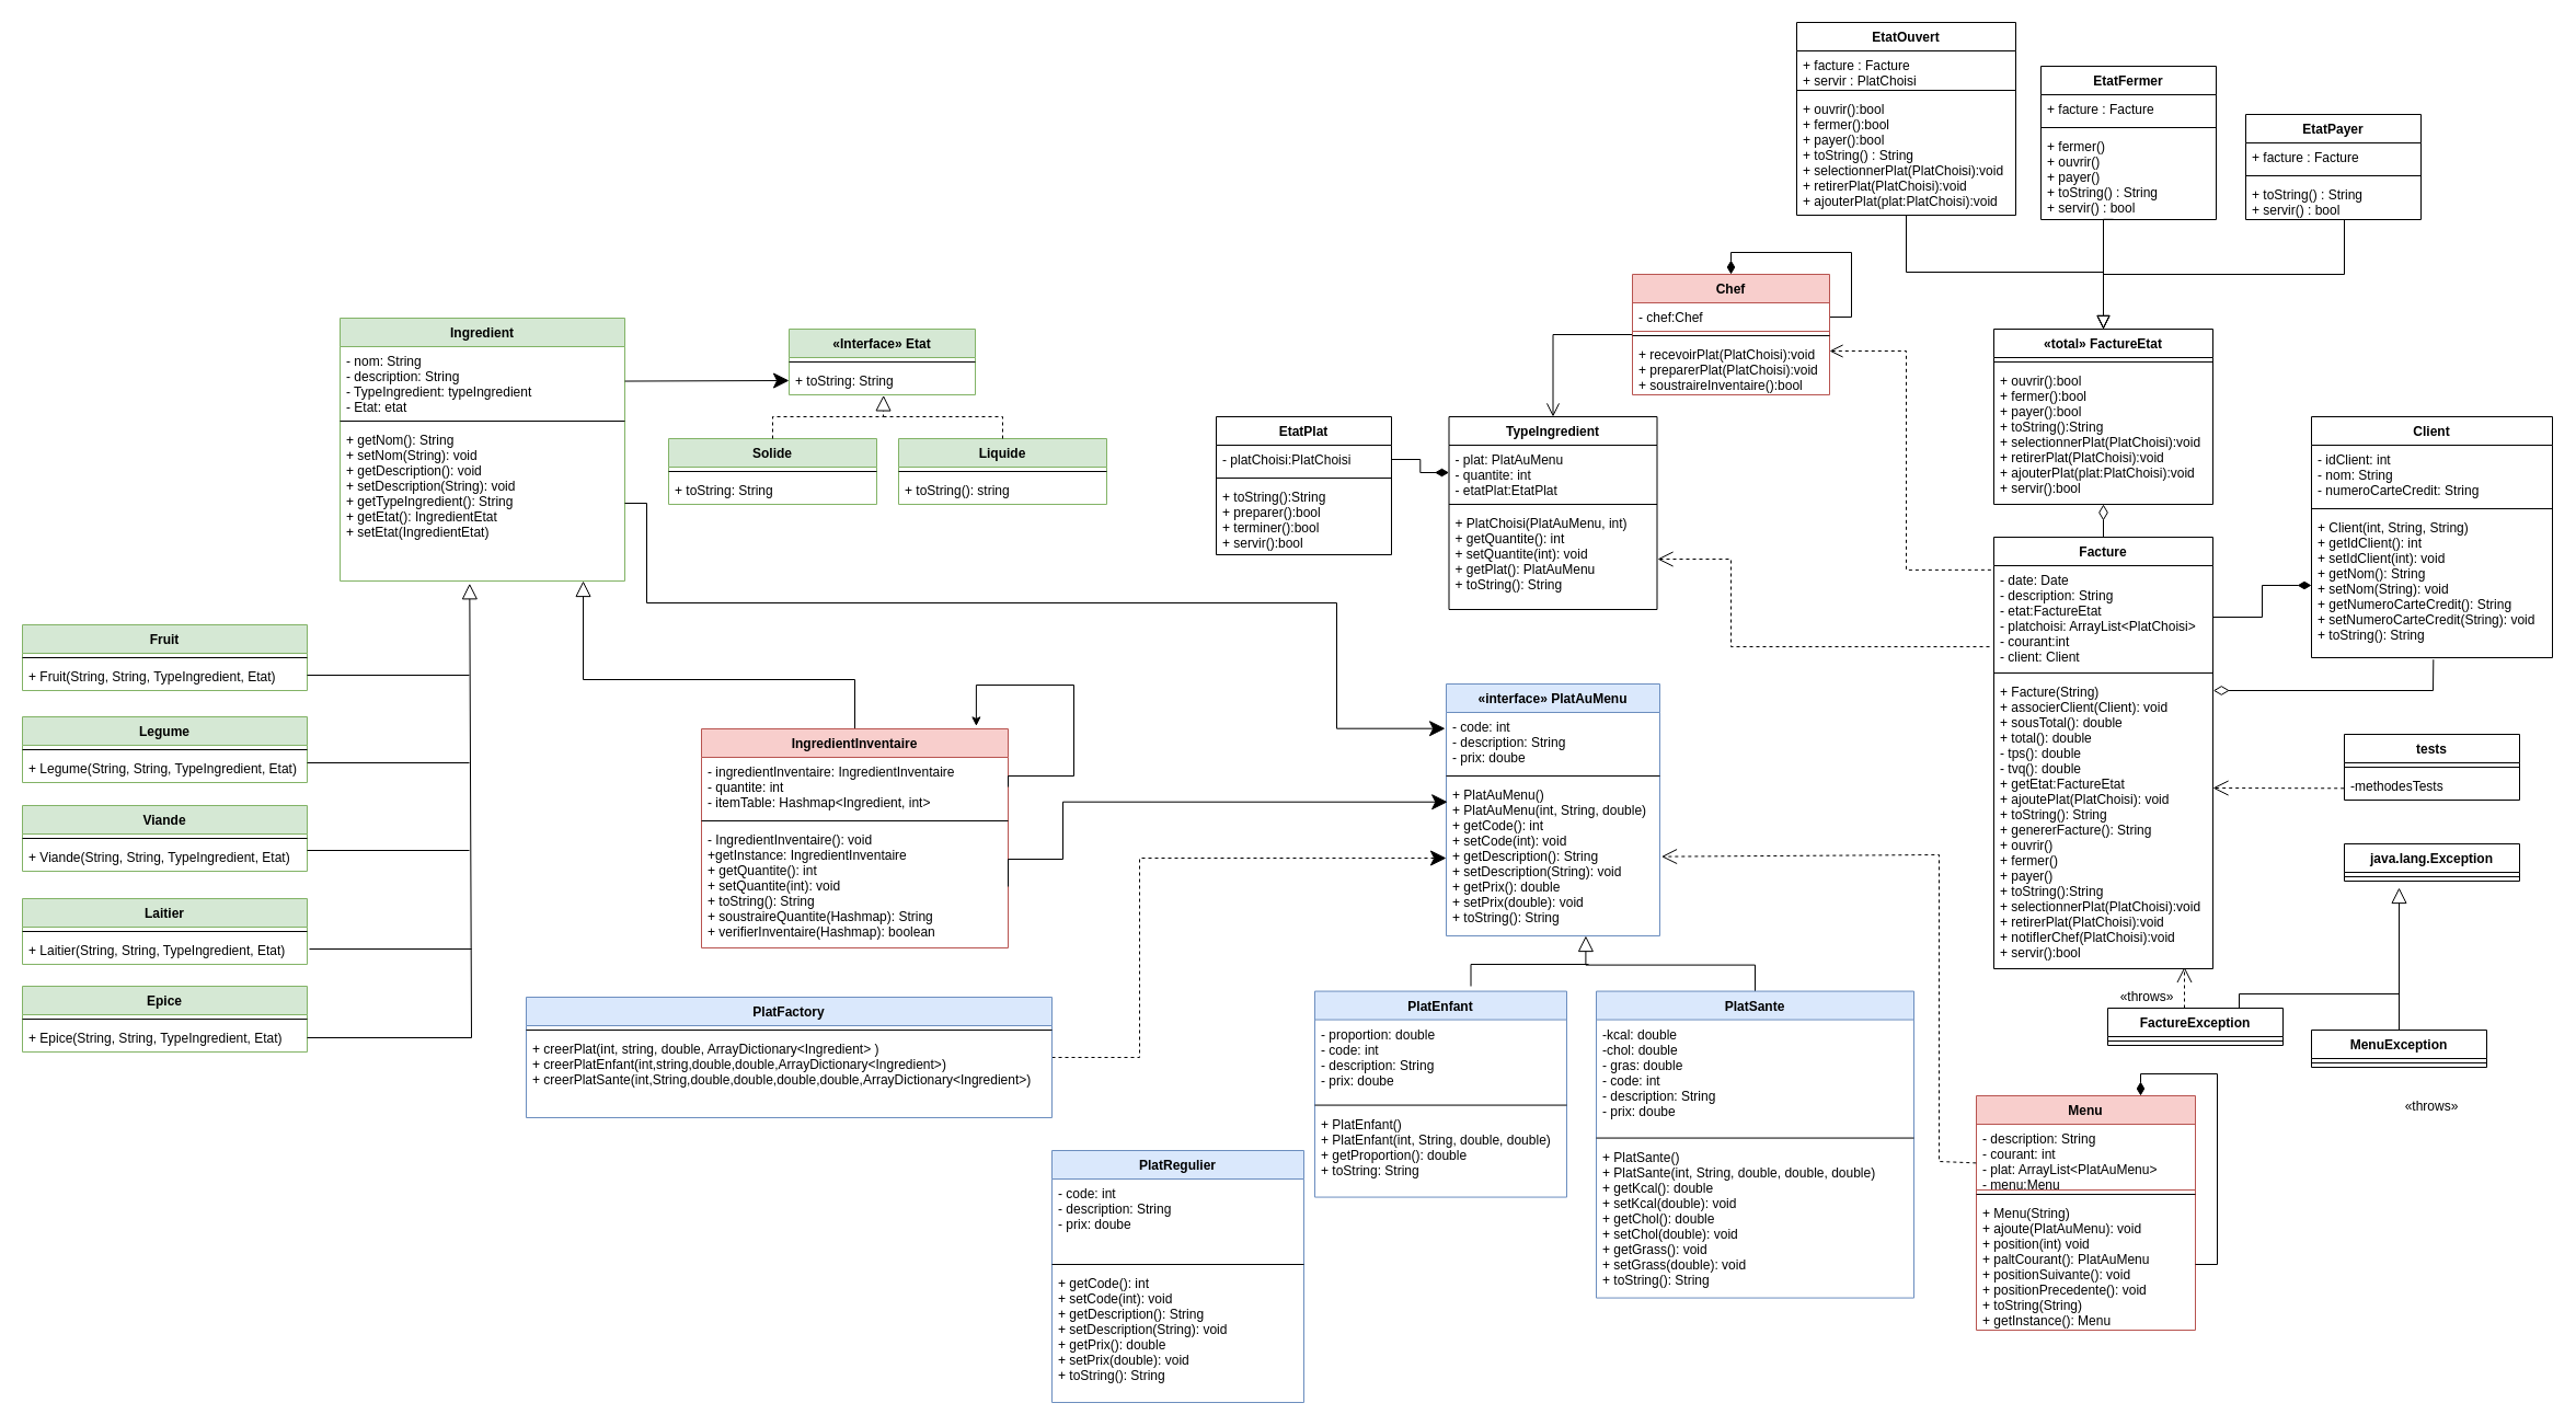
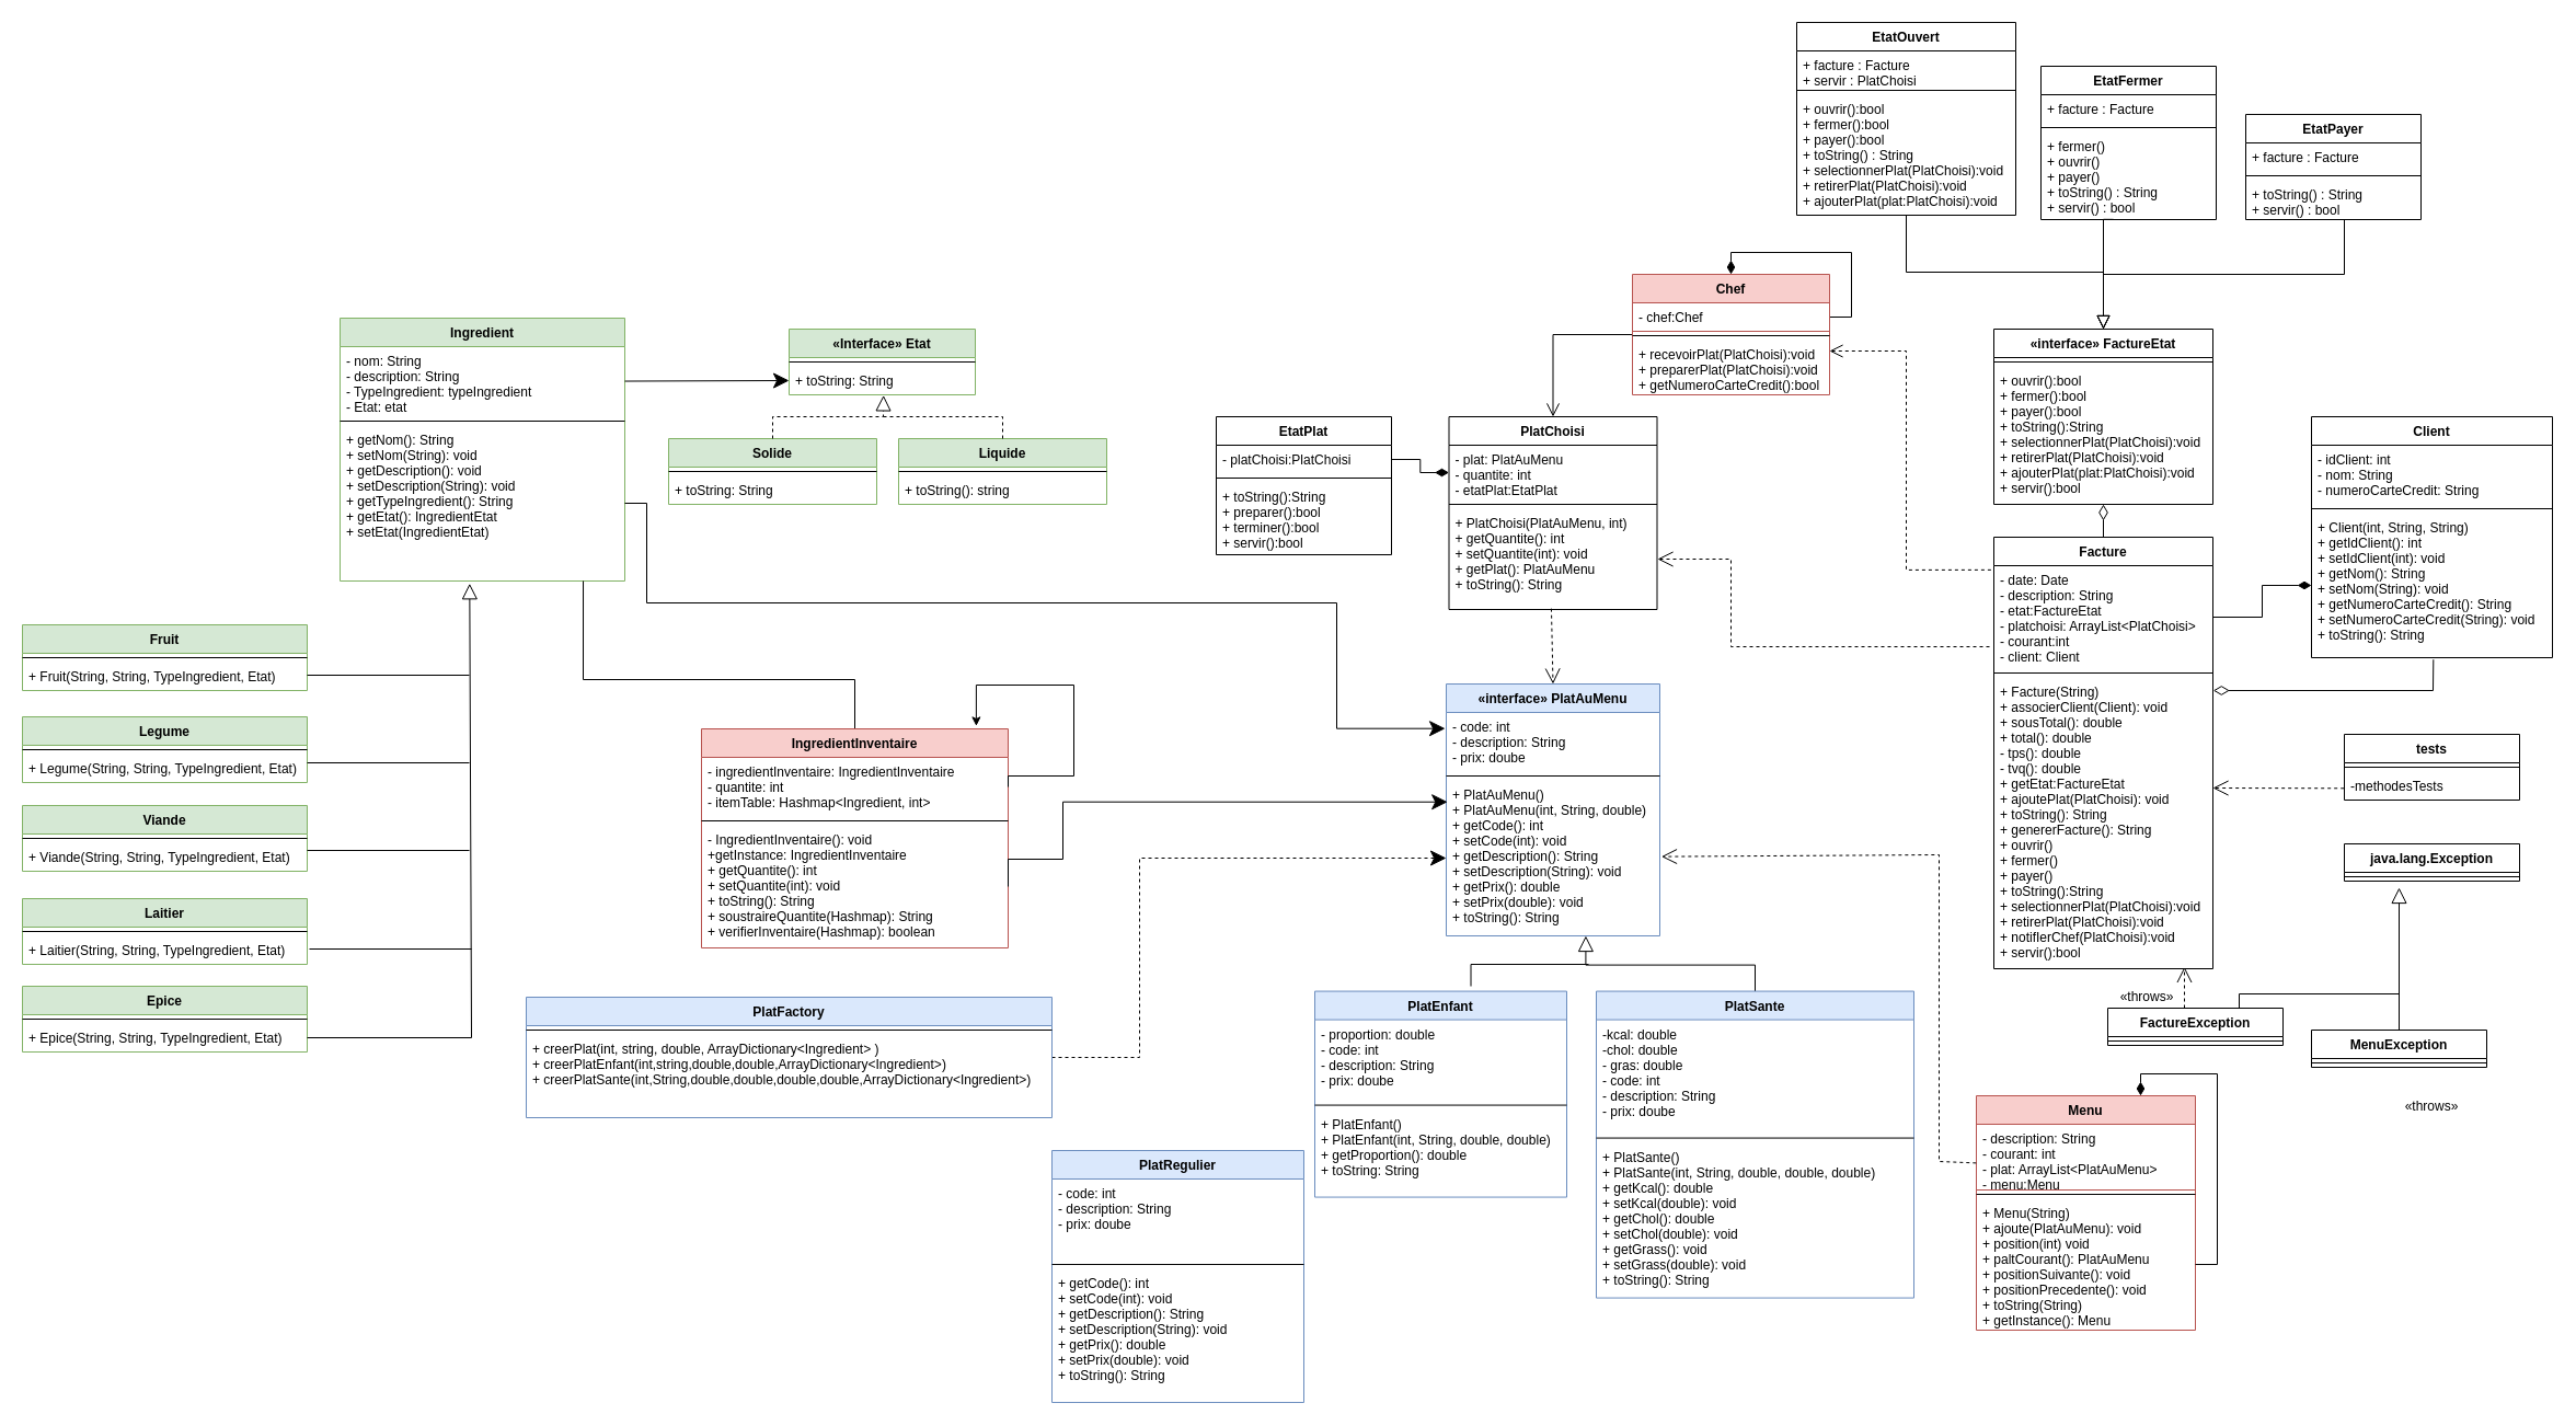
- <mxCell id="53" value="«total» FactureEtat" style="swimlane;fontStyle=1;align=center;verticalAlign=top;childLayout=stackLayout;horizontal=1;startSize=26;horizontalStack=0;resizeParent=1;resizeParentMax=0;resizeLast=0;collapsible=1;marginBottom=0;" parent="1" vertex="1"><mxGeometry x="1820" y="300" width="200" height="160" as="geometry" /></mxCell>
+ <mxCell id="53" value="«interface» FactureEtat" style="swimlane;fontStyle=1;align=center;verticalAlign=top;childLayout=stackLayout;horizontal=1;startSize=26;horizontalStack=0;resizeParent=1;resizeParentMax=0;resizeLast=0;collapsible=1;marginBottom=0;" parent="1" vertex="1"><mxGeometry x="1820" y="300" width="200" height="160" as="geometry" /></mxCell>
- <mxCell id="83" value="+ recevoirPlat(PlatChoisi):void&#10;+ preparerPlat(PlatChoisi):void&#10;+ soustraireInventaire():bool" style="text;strokeColor=none;fillColor=none;align=left;verticalAlign=top;spacingLeft=4;spacingRight=4;overflow=hidden;rotatable=0;points=[[0,0.5],[1,0.5]];portConstraint=eastwest;" parent="79" vertex="1"><mxGeometry y="60" width="180" height="50" as="geometry" /></mxCell>
+ <mxCell id="83" value="+ recevoirPlat(PlatChoisi):void&#10;+ preparerPlat(PlatChoisi):void&#10;+ getNumeroCarteCredit():bool" style="text;strokeColor=none;fillColor=none;align=left;verticalAlign=top;spacingLeft=4;spacingRight=4;overflow=hidden;rotatable=0;points=[[0,0.5],[1,0.5]];portConstraint=eastwest;" parent="79" vertex="1"><mxGeometry y="60" width="180" height="50" as="geometry" /></mxCell>
- <mxCell id="26" value="TypeIngredient" style="swimlane;fontStyle=1;align=center;verticalAlign=top;childLayout=stackLayout;horizontal=1;startSize=26;horizontalStack=0;resizeParent=1;resizeParentMax=0;resizeLast=0;collapsible=1;marginBottom=0;" parent="1" vertex="1"><mxGeometry x="1322.5" y="380" width="190" height="176" as="geometry" /></mxCell>
+ <mxCell id="26" value="PlatChoisi" style="swimlane;fontStyle=1;align=center;verticalAlign=top;childLayout=stackLayout;horizontal=1;startSize=26;horizontalStack=0;resizeParent=1;resizeParentMax=0;resizeLast=0;collapsible=1;marginBottom=0;" parent="1" vertex="1"><mxGeometry x="1322.5" y="380" width="190" height="176" as="geometry" /></mxCell>
- <mxCell id="103" style="edgeStyle=orthogonalEdgeStyle;rounded=0;orthogonalLoop=1;jettySize=auto;html=1;exitX=0.5;exitY=0;exitDx=0;exitDy=0;endArrow=block;endFill=0;endSize=12;entryX=0.854;entryY=1;entryDx=0;entryDy=0;entryPerimeter=0;" parent="1" source="104" target="102" edge="1"><mxGeometry relative="1" as="geometry"><mxPoint x="217" y="570" as="targetPoint" /><Array as="points"><mxPoint x="532" y="620" /></Array></mxGeometry></mxCell>
+ <mxCell id="103" style="edgeStyle=orthogonalEdgeStyle;rounded=0;orthogonalLoop=1;jettySize=auto;html=1;exitX=0.5;exitY=0;exitDx=0;exitDy=0;endArrow=none;endFill=0;endSize=12;entryX=0.854;entryY=1;entryDx=0;entryDy=0;entryPerimeter=0;" parent="1" source="104" target="102" edge="1"><mxGeometry relative="1" as="geometry"><mxPoint x="217" y="570" as="targetPoint" /><Array as="points"><mxPoint x="532" y="620" /></Array></mxGeometry></mxCell>
+ <mxCell id="43" value="" style="endArrow=open;html=1;endSize=12;endFill=0;entryX=0.5;entryY=0;entryDx=0;entryDy=0;dashed=1;exitX=0.492;exitY=0.991;exitDx=0;exitDy=0;exitPerimeter=0;" parent="1" source="29" target="30" edge="1"><mxGeometry width="50" height="50" relative="1" as="geometry"><mxPoint x="1500" y="590" as="sourcePoint" /><mxPoint x="1418" y="620" as="targetPoint" /></mxGeometry></mxCell>
